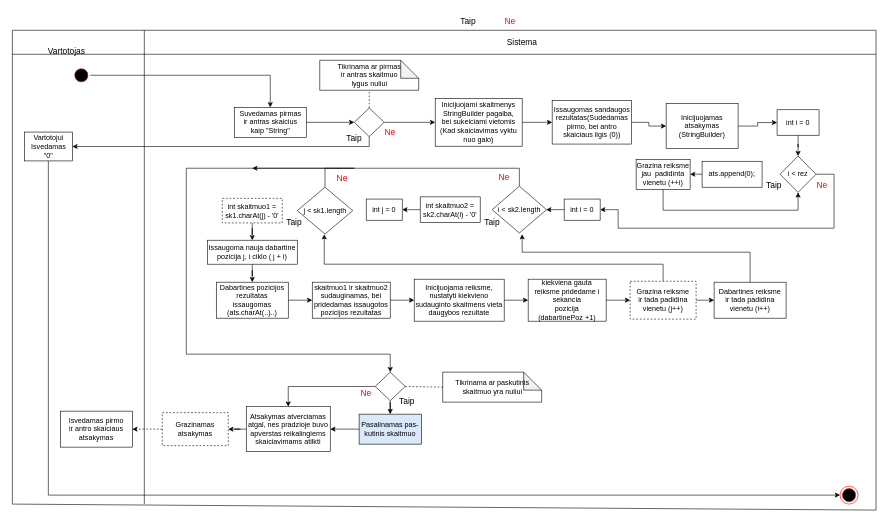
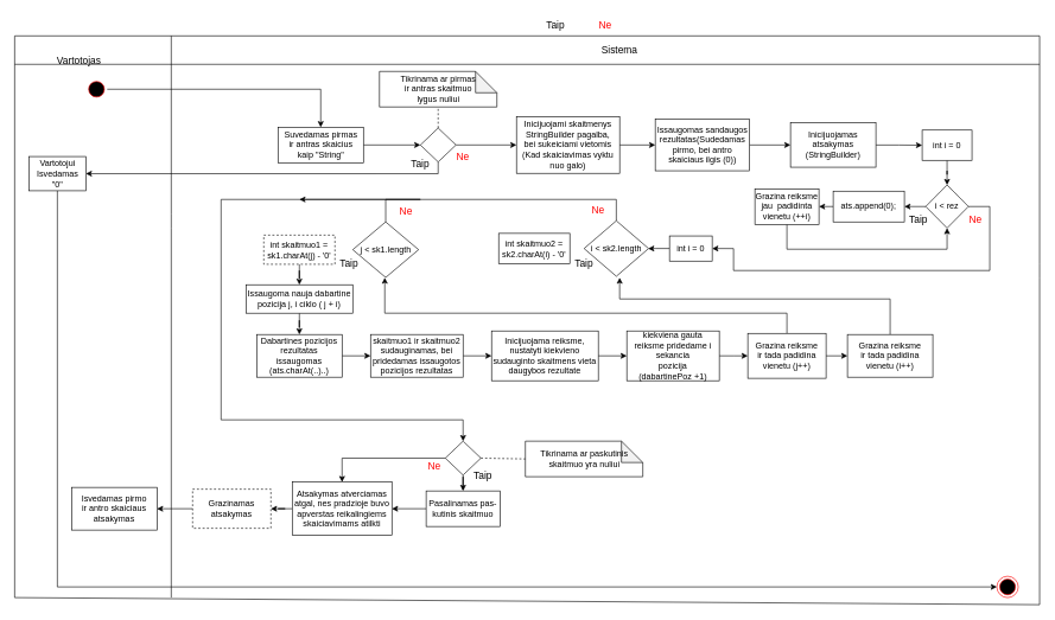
- <mxCell id="29" value="&lt;div&gt;Inicijuojamas atsakymas &lt;br&gt;&lt;/div&gt;&lt;div&gt;(StringBuilder)&lt;br&gt;&lt;/div&gt;" style="whiteSpace=wrap;html=1;" parent="1" vertex="1"><mxGeometry x="1110" y="172.18" width="120" height="75" as="geometry" /></mxCell>
+ <mxCell id="29" value="&lt;div&gt;Inicijuojamas atsakymas &lt;br&gt;&lt;/div&gt;&lt;div&gt;(StringBuilder)&lt;br&gt;&lt;/div&gt;" style="whiteSpace=wrap;html=1;" parent="1" vertex="1"><mxGeometry x="1110" y="172.18" width="120" height="62.51" as="geometry" /></mxCell>
+ <mxCell id="30" value="" style="edgeStyle=orthogonalEdgeStyle;rounded=0;orthogonalLoop=1;jettySize=auto;html=1;fontSize=12;" parent="1" source="32" target="36" edge="1"><mxGeometry relative="1" as="geometry" /></mxCell>
- <mxCell id="51" value="int j = 0" style="whiteSpace=wrap;html=1;" vertex="1" parent="1"><mxGeometry x="610" y="331.39" width="60" height="35.32" as="geometry" /></mxCell>
- <mxCell id="49" value="" style="edgeStyle=orthogonalEdgeStyle;rounded=0;orthogonalLoop=1;jettySize=auto;html=1;" edge="1" parent="1" source="50" target="51"><mxGeometry relative="1" as="geometry" /></mxCell>
- <mxCell id="68" value="&lt;div&gt;Grazina reiksme&lt;/div&gt;&lt;div&gt;ir tada padidina &lt;br&gt;&lt;/div&gt;&lt;div&gt;vienetu (j++)&lt;br&gt;&lt;/div&gt;" style="whiteSpace=wrap;html=1;dashed=1;" vertex="1" parent="1"><mxGeometry x="1050" y="468.43" width="110" height="63.13" as="geometry" /></mxCell>
+ <mxCell id="68" value="&lt;div&gt;Grazina reiksme&lt;/div&gt;&lt;div&gt;ir tada padidina &lt;br&gt;&lt;/div&gt;&lt;div&gt;vienetu (j++)&lt;br&gt;&lt;/div&gt;" style="whiteSpace=wrap;html=1;" vertex="1" parent="1"><mxGeometry x="1050" y="468.43" width="110" height="63.13" as="geometry" /></mxCell>
- <mxCell id="70" value="&lt;div&gt;Dabartines reiksme&lt;/div&gt;&lt;div&gt;ir tada padidina &lt;br&gt;&lt;/div&gt;&lt;div&gt;vienetu (i++)&lt;br&gt;&lt;/div&gt;" style="whiteSpace=wrap;html=1;" vertex="1" parent="1"><mxGeometry x="1190" y="469.995" width="120" height="60" as="geometry" /></mxCell>
+ <mxCell id="70" value="&lt;div&gt;Grazina reiksme&lt;/div&gt;&lt;div&gt;ir tada padidina &lt;br&gt;&lt;/div&gt;&lt;div&gt;vienetu (i++)&lt;br&gt;&lt;/div&gt;" style="whiteSpace=wrap;html=1;" vertex="1" parent="1"><mxGeometry x="1190" y="469.995" width="120" height="60" as="geometry" /></mxCell>
- <mxCell id="84" value="" style="edgeStyle=orthogonalEdgeStyle;rounded=0;orthogonalLoop=1;jettySize=auto;html=1;dashed=1;" edge="1" parent="1" source="85" target="86"><mxGeometry relative="1" as="geometry" /></mxCell>
+ <mxCell id="84" value="" style="edgeStyle=orthogonalEdgeStyle;rounded=0;orthogonalLoop=1;jettySize=auto;html=1;" edge="1" parent="1" source="85" target="86"><mxGeometry relative="1" as="geometry" /></mxCell>
- <mxCell id="79" value="&lt;div&gt;Pasalinamas pas-&lt;/div&gt;&lt;div&gt;kutinis skaitmuo&lt;br&gt;&lt;/div&gt;" style="whiteSpace=wrap;html=1;fillColor=#dae8fc;" vertex="1" parent="1"><mxGeometry x="598.13" y="690" width="103.75" height="50" as="geometry" /></mxCell>
+ <mxCell id="79" value="&lt;div&gt;Pasalinamas pas-&lt;/div&gt;&lt;div&gt;kutinis skaitmuo&lt;br&gt;&lt;/div&gt;" style="whiteSpace=wrap;html=1;" vertex="1" parent="1"><mxGeometry x="598.13" y="690" width="103.75" height="50" as="geometry" /></mxCell>
